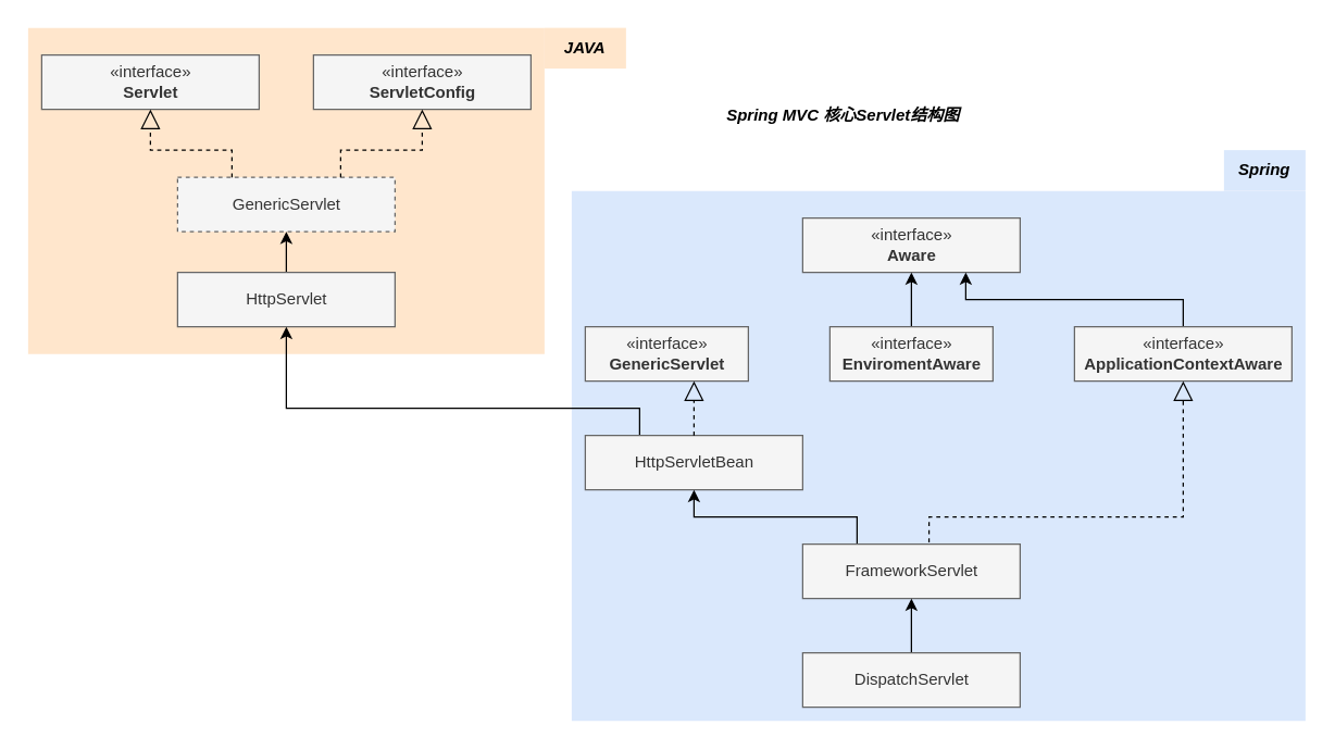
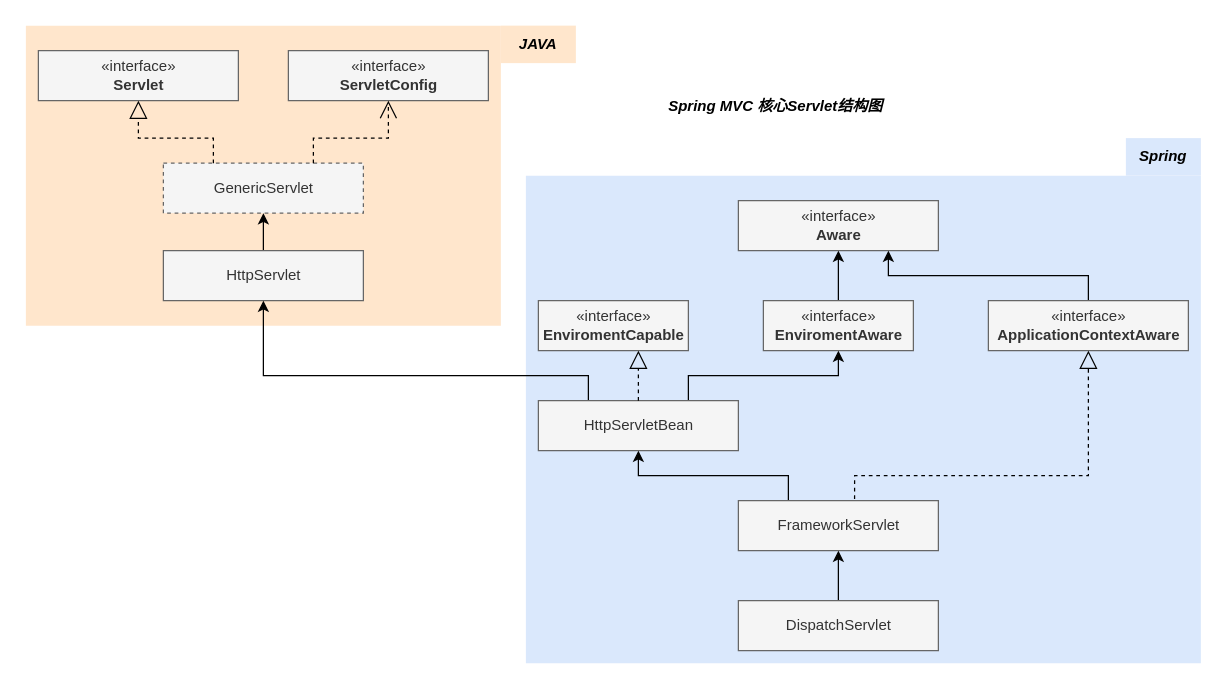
- <mxCell id="8" value="" style="endArrow=block;dashed=1;endFill=0;endSize=12;html=1;rounded=0;entryX=0.5;entryY=1;entryDx=0;entryDy=0;exitX=0.75;exitY=0;exitDx=0;exitDy=0;" edge="1" parent="1" source="6" target="5"><mxGeometry width="160" relative="1" as="geometry"><mxPoint x="230" y="130" as="sourcePoint" /><mxPoint x="390" y="130" as="targetPoint" /><Array as="points"><mxPoint x="250" y="110" /><mxPoint x="310" y="110" /></Array></mxGeometry></mxCell>
+ <mxCell id="8" value="" style="endArrow=open;dashed=1;endFill=0;endSize=12;html=1;rounded=0;entryX=0.5;entryY=1;entryDx=0;entryDy=0;exitX=0.75;exitY=0;exitDx=0;exitDy=0;" edge="1" parent="1" source="6" target="5"><mxGeometry width="160" relative="1" as="geometry"><mxPoint x="230" y="130" as="sourcePoint" /><mxPoint x="390" y="130" as="targetPoint" /><Array as="points"><mxPoint x="250" y="110" /><mxPoint x="310" y="110" /></Array></mxGeometry></mxCell>
- <mxCell id="12" value="«interface»&lt;br&gt;&lt;b&gt;GenericServlet&lt;/b&gt;" style="html=1;fillColor=#f5f5f5;fontColor=#333333;strokeColor=#666666;" vertex="1" parent="1"><mxGeometry x="430" y="240" width="120" height="40" as="geometry" /></mxCell>
+ <mxCell id="12" value="«interface»&lt;br&gt;&lt;b&gt;EnviromentCapable&lt;/b&gt;" style="html=1;fillColor=#f5f5f5;fontColor=#333333;strokeColor=#666666;" vertex="1" parent="1"><mxGeometry x="430" y="240" width="120" height="40" as="geometry" /></mxCell>
+ <mxCell id="18" style="edgeStyle=orthogonalEdgeStyle;rounded=0;orthogonalLoop=1;jettySize=auto;html=1;exitX=0.75;exitY=0;exitDx=0;exitDy=0;entryX=0.5;entryY=1;entryDx=0;entryDy=0;" edge="1" parent="1" source="19" target="14"><mxGeometry relative="1" as="geometry" /></mxCell>
